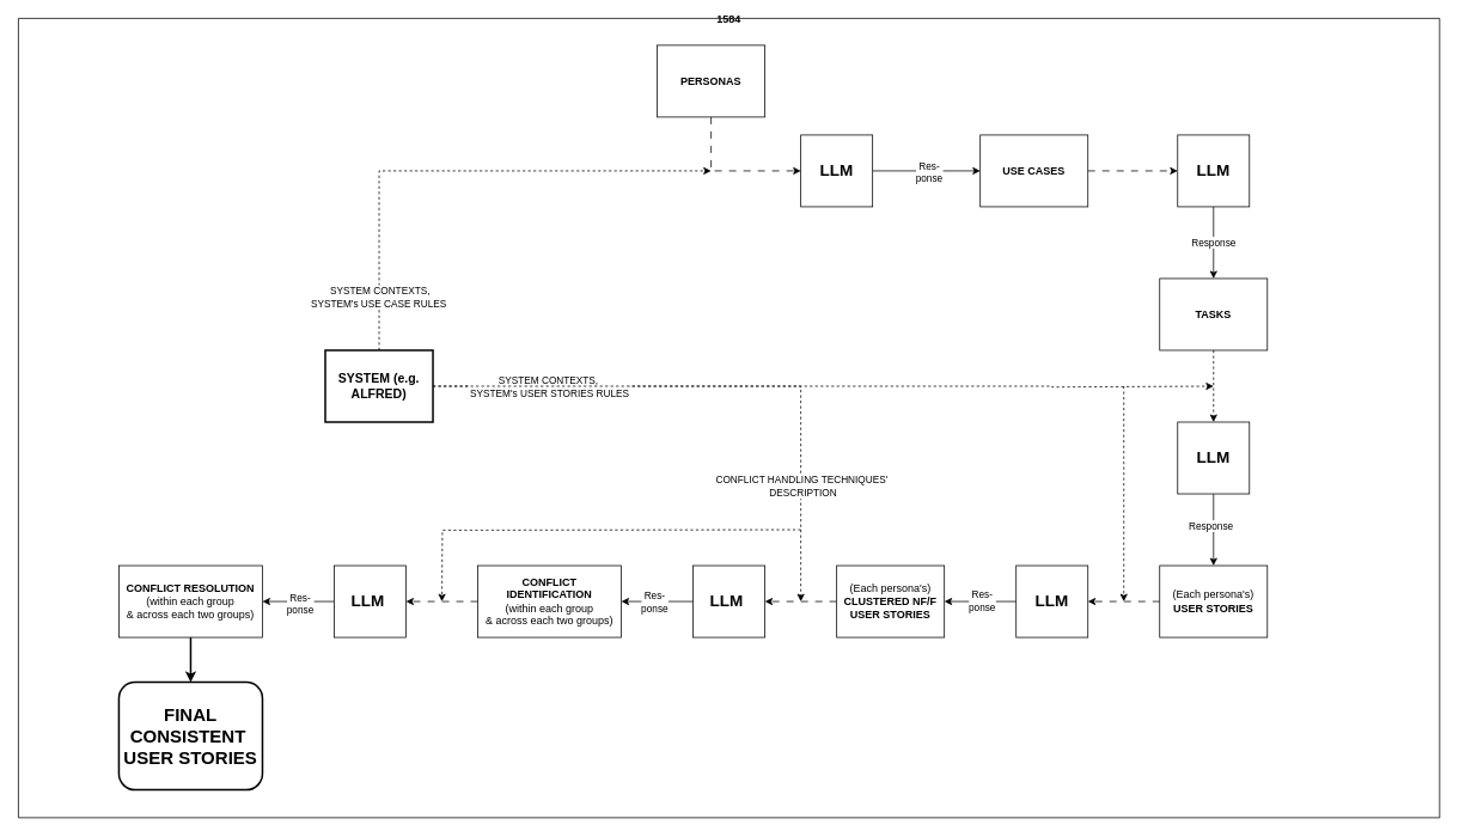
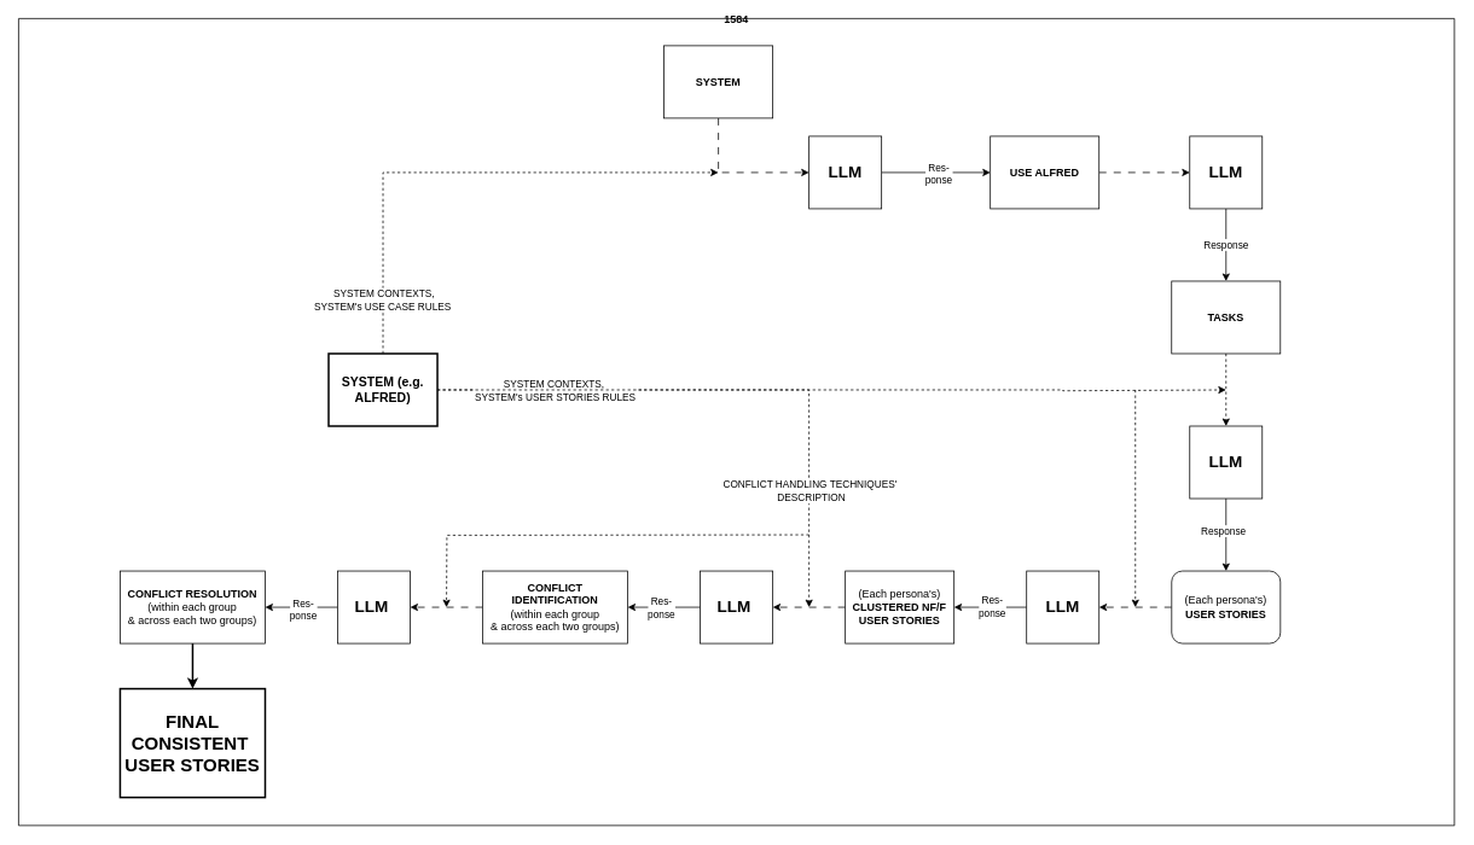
- <mxCell id="43" value="&lt;b&gt;PERSONAS&lt;/b&gt;" style="rounded=0;whiteSpace=wrap;html=1;" vertex="1" parent="42"><mxGeometry x="712" y="30" width="120" height="80" as="geometry" /></mxCell>
+ <mxCell id="43" value="&lt;b&gt;SYSTEM&lt;/b&gt;" style="rounded=0;whiteSpace=wrap;html=1;" vertex="1" parent="42"><mxGeometry x="712" y="30" width="120" height="80" as="geometry" /></mxCell>
- <mxCell id="15" value="&lt;b&gt;USE CASES&lt;/b&gt;" style="rounded=0;whiteSpace=wrap;html=1;" vertex="1" parent="1"><mxGeometry x="1092" y="150" width="120" height="80" as="geometry" /></mxCell>
+ <mxCell id="15" value="&lt;b&gt;USE ALFRED&lt;/b&gt;" style="rounded=0;whiteSpace=wrap;html=1;" vertex="1" parent="1"><mxGeometry x="1092" y="150" width="120" height="80" as="geometry" /></mxCell>
- <mxCell id="22" value="(Each persona's)&lt;div&gt;&lt;b&gt;USER STORIES&lt;/b&gt;&lt;/div&gt;" style="rounded=0;whiteSpace=wrap;html=1;" vertex="1" parent="1"><mxGeometry x="1292" y="630" width="120" height="80" as="geometry" /></mxCell>
+ <mxCell id="22" value="(Each persona's)&lt;div&gt;&lt;b&gt;USER STORIES&lt;/b&gt;&lt;/div&gt;" style="whiteSpace=wrap;html=1;rounded=1;" vertex="1" parent="1"><mxGeometry x="1292" y="630" width="120" height="80" as="geometry" /></mxCell>
- <mxCell id="44" value="&lt;font style=&quot;font-size: 20px;&quot;&gt;&lt;b&gt;FINAL CONSISTENT&amp;nbsp;&lt;/b&gt;&lt;/font&gt;&lt;div&gt;&lt;font style=&quot;font-size: 20px;&quot;&gt;&lt;b&gt;USER STORIES&lt;/b&gt;&lt;/font&gt;&lt;/div&gt;" style="whiteSpace=wrap;html=1;strokeWidth=2;rounded=1;" vertex="1" parent="42"><mxGeometry x="112" y="740" width="160" height="120" as="geometry" /></mxCell>
+ <mxCell id="44" value="&lt;font style=&quot;font-size: 20px;&quot;&gt;&lt;b&gt;FINAL CONSISTENT&amp;nbsp;&lt;/b&gt;&lt;/font&gt;&lt;div&gt;&lt;font style=&quot;font-size: 20px;&quot;&gt;&lt;b&gt;USER STORIES&lt;/b&gt;&lt;/font&gt;&lt;/div&gt;" style="rounded=0;whiteSpace=wrap;html=1;strokeWidth=2;" vertex="1" parent="42"><mxGeometry x="112" y="740" width="160" height="120" as="geometry" /></mxCell>
